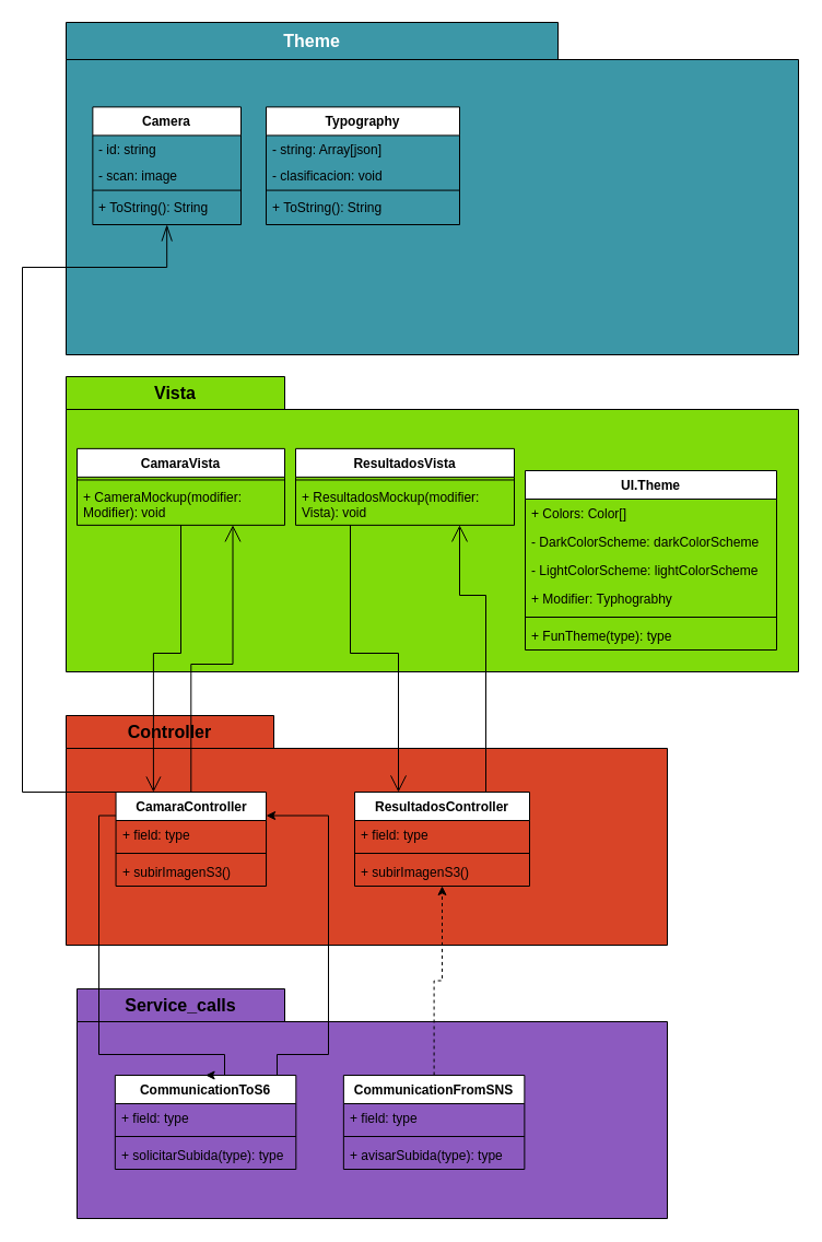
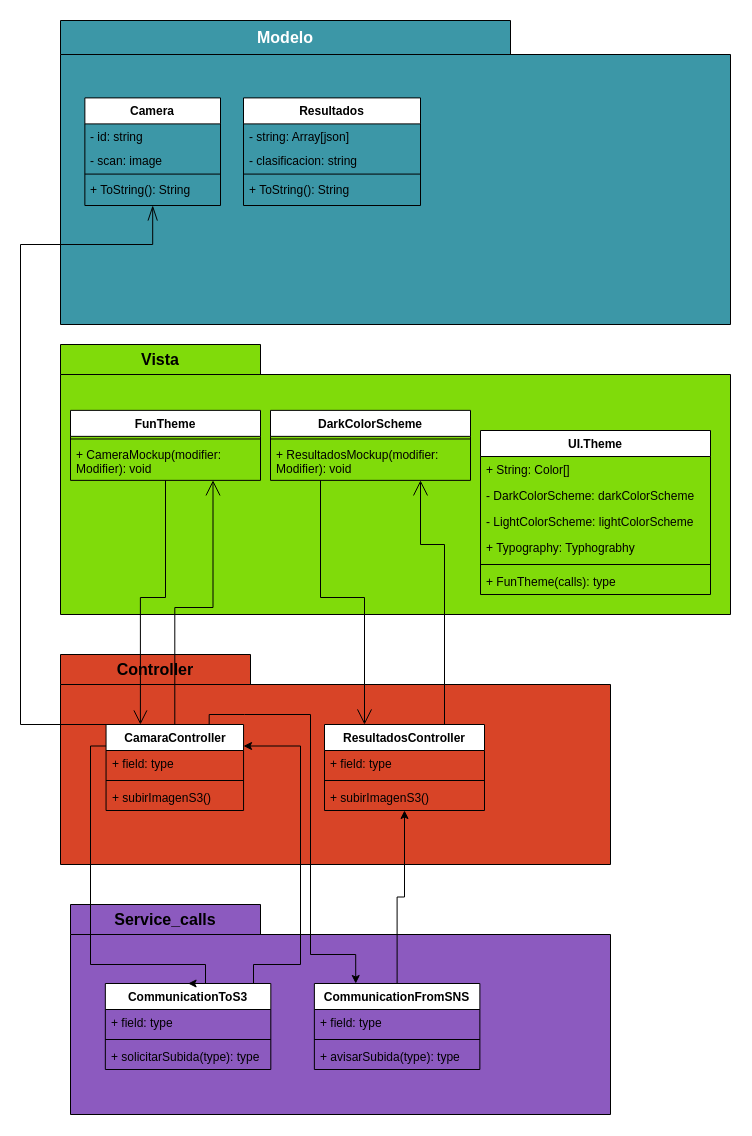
- <mxCell id="3" value="&lt;font style=&quot;font-size: 16px;&quot; color=&quot;#ffffff&quot;&gt;Theme&lt;/font&gt;" style="shape=folder;fontStyle=1;tabWidth=450;tabHeight=34;tabPosition=left;html=1;boundedLbl=1;labelInHeader=1;container=1;collapsible=0;whiteSpace=wrap;fillColor=#3C97A7;" parent="1" vertex="1"><mxGeometry x="60" y="20" width="670" height="304" as="geometry" /></mxCell>
+ <mxCell id="3" value="&lt;font style=&quot;font-size: 16px;&quot; color=&quot;#ffffff&quot;&gt;Modelo&lt;/font&gt;" style="shape=folder;fontStyle=1;tabWidth=450;tabHeight=34;tabPosition=left;html=1;boundedLbl=1;labelInHeader=1;container=1;collapsible=0;whiteSpace=wrap;fillColor=#3C97A7;" parent="1" vertex="1"><mxGeometry x="60" y="20" width="670" height="304" as="geometry" /></mxCell>
- <mxCell id="5" value="Typography" style="swimlane;fontStyle=1;align=center;verticalAlign=top;childLayout=stackLayout;horizontal=1;startSize=26;horizontalStack=0;resizeParent=1;resizeParentMax=0;resizeLast=0;collapsible=1;marginBottom=0;whiteSpace=wrap;html=1;" parent="3" vertex="1"><mxGeometry x="183" y="77.4" width="177" height="107.603" as="geometry"><mxRectangle x="183" y="77.4" width="100" height="30" as="alternateBounds" /></mxGeometry></mxCell>
+ <mxCell id="5" value="Resultados" style="swimlane;fontStyle=1;align=center;verticalAlign=top;childLayout=stackLayout;horizontal=1;startSize=26;horizontalStack=0;resizeParent=1;resizeParentMax=0;resizeLast=0;collapsible=1;marginBottom=0;whiteSpace=wrap;html=1;" parent="3" vertex="1"><mxGeometry x="183" y="77.4" width="177" height="107.603" as="geometry"><mxRectangle x="183" y="77.4" width="100" height="30" as="alternateBounds" /></mxGeometry></mxCell>
- <mxCell id="7" value="- clasificacion: void" style="text;strokeColor=none;fillColor=none;align=left;verticalAlign=top;spacingLeft=4;spacingRight=4;overflow=hidden;rotatable=0;points=[[0,0.5],[1,0.5]];portConstraint=eastwest;whiteSpace=wrap;html=1;" parent="5" vertex="1"><mxGeometry y="50" width="177" height="24" as="geometry" /></mxCell>
+ <mxCell id="7" value="- clasificacion: string" style="text;strokeColor=none;fillColor=none;align=left;verticalAlign=top;spacingLeft=4;spacingRight=4;overflow=hidden;rotatable=0;points=[[0,0.5],[1,0.5]];portConstraint=eastwest;whiteSpace=wrap;html=1;" parent="5" vertex="1"><mxGeometry y="50" width="177" height="24" as="geometry" /></mxCell>
- <mxCell id="17" value="CamaraVista" style="swimlane;fontStyle=1;align=center;verticalAlign=top;childLayout=stackLayout;horizontal=1;startSize=26;horizontalStack=0;resizeParent=1;resizeParentMax=0;resizeLast=0;collapsible=1;marginBottom=0;whiteSpace=wrap;html=1;" parent="15" vertex="1"><mxGeometry x="10.0" y="65.86" width="190" height="69.998" as="geometry"><mxRectangle x="10.0" y="65.86" width="110" height="30" as="alternateBounds" /></mxGeometry></mxCell>
+ <mxCell id="17" value="FunTheme" style="swimlane;fontStyle=1;align=center;verticalAlign=top;childLayout=stackLayout;horizontal=1;startSize=26;horizontalStack=0;resizeParent=1;resizeParentMax=0;resizeLast=0;collapsible=1;marginBottom=0;whiteSpace=wrap;html=1;" parent="15" vertex="1"><mxGeometry x="10.0" y="65.86" width="190" height="69.998" as="geometry"><mxRectangle x="10.0" y="65.86" width="110" height="30" as="alternateBounds" /></mxGeometry></mxCell>
- <mxCell id="20" value="ResultadosVista" style="swimlane;fontStyle=1;align=center;verticalAlign=top;childLayout=stackLayout;horizontal=1;startSize=26;horizontalStack=0;resizeParent=1;resizeParentMax=0;resizeLast=0;collapsible=1;marginBottom=0;whiteSpace=wrap;html=1;" parent="15" vertex="1"><mxGeometry x="210" y="65.86" width="200" height="69.998" as="geometry"><mxRectangle x="210" y="65.86" width="130" height="30" as="alternateBounds" /></mxGeometry></mxCell>
+ <mxCell id="20" value="DarkColorScheme" style="swimlane;fontStyle=1;align=center;verticalAlign=top;childLayout=stackLayout;horizontal=1;startSize=26;horizontalStack=0;resizeParent=1;resizeParentMax=0;resizeLast=0;collapsible=1;marginBottom=0;whiteSpace=wrap;html=1;" parent="15" vertex="1"><mxGeometry x="210" y="65.86" width="200" height="69.998" as="geometry"><mxRectangle x="210" y="65.86" width="130" height="30" as="alternateBounds" /></mxGeometry></mxCell>
- <mxCell id="22" value="+ ResultadosMockup(modifier: Vista): void" style="text;strokeColor=none;fillColor=none;align=left;verticalAlign=top;spacingLeft=4;spacingRight=4;overflow=hidden;rotatable=0;points=[[0,0.5],[1,0.5]];portConstraint=eastwest;whiteSpace=wrap;html=1;" parent="20" vertex="1"><mxGeometry y="31.268" width="200" height="38.73" as="geometry" /></mxCell>
+ <mxCell id="22" value="+ ResultadosMockup(modifier: Modifier): void" style="text;strokeColor=none;fillColor=none;align=left;verticalAlign=top;spacingLeft=4;spacingRight=4;overflow=hidden;rotatable=0;points=[[0,0.5],[1,0.5]];portConstraint=eastwest;whiteSpace=wrap;html=1;" parent="20" vertex="1"><mxGeometry y="31.268" width="200" height="38.73" as="geometry" /></mxCell>
- <mxCell id="24" value="+ Colors: Color[]" style="text;strokeColor=none;fillColor=none;align=left;verticalAlign=top;spacingLeft=4;spacingRight=4;overflow=hidden;rotatable=0;points=[[0,0.5],[1,0.5]];portConstraint=eastwest;whiteSpace=wrap;html=1;" vertex="1" parent="23"><mxGeometry y="26" width="230" height="26" as="geometry" /></mxCell>
+ <mxCell id="24" value="+ String: Color[]" style="text;strokeColor=none;fillColor=none;align=left;verticalAlign=top;spacingLeft=4;spacingRight=4;overflow=hidden;rotatable=0;points=[[0,0.5],[1,0.5]];portConstraint=eastwest;whiteSpace=wrap;html=1;" vertex="1" parent="23"><mxGeometry y="26" width="230" height="26" as="geometry" /></mxCell>
- <mxCell id="27" value="+ Modifier: Typhograbhy" style="text;strokeColor=none;fillColor=none;align=left;verticalAlign=top;spacingLeft=4;spacingRight=4;overflow=hidden;rotatable=0;points=[[0,0.5],[1,0.5]];portConstraint=eastwest;whiteSpace=wrap;html=1;" vertex="1" parent="23"><mxGeometry y="104" width="230" height="26" as="geometry" /></mxCell>
+ <mxCell id="27" value="+ Typography: Typhograbhy" style="text;strokeColor=none;fillColor=none;align=left;verticalAlign=top;spacingLeft=4;spacingRight=4;overflow=hidden;rotatable=0;points=[[0,0.5],[1,0.5]];portConstraint=eastwest;whiteSpace=wrap;html=1;" vertex="1" parent="23"><mxGeometry y="104" width="230" height="26" as="geometry" /></mxCell>
- <mxCell id="29" value="+ FunTheme(type): type" style="text;strokeColor=none;fillColor=none;align=left;verticalAlign=top;spacingLeft=4;spacingRight=4;overflow=hidden;rotatable=0;points=[[0,0.5],[1,0.5]];portConstraint=eastwest;whiteSpace=wrap;html=1;" vertex="1" parent="23"><mxGeometry y="138" width="230" height="26" as="geometry" /></mxCell>
+ <mxCell id="29" value="+ FunTheme(calls): type" style="text;strokeColor=none;fillColor=none;align=left;verticalAlign=top;spacingLeft=4;spacingRight=4;overflow=hidden;rotatable=0;points=[[0,0.5],[1,0.5]];portConstraint=eastwest;whiteSpace=wrap;html=1;" vertex="1" parent="23"><mxGeometry y="138" width="230" height="26" as="geometry" /></mxCell>
+ <mxCell id="48" style="edgeStyle=orthogonalEdgeStyle;rounded=0;orthogonalLoop=1;jettySize=auto;html=1;exitX=0.75;exitY=0;exitDx=0;exitDy=0;entryX=0.25;entryY=0;entryDx=0;entryDy=0;" parent="1" source="32" target="42" edge="1"><mxGeometry relative="1" as="geometry"><Array as="points"><mxPoint x="244" y="714" /><mxPoint x="310" y="714" /><mxPoint x="310" y="954" /><mxPoint x="424" y="954" /></Array></mxGeometry></mxCell>
- <mxCell id="54" style="edgeStyle=orthogonalEdgeStyle;rounded=0;orthogonalLoop=1;jettySize=auto;html=1;exitX=0.5;exitY=0;exitDx=0;exitDy=0;entryX=0.5;entryY=1;entryDx=0;entryDy=0;dashed=1;" parent="1" source="42" target="50" edge="1"><mxGeometry relative="1" as="geometry" /></mxCell>
+ <mxCell id="54" style="edgeStyle=orthogonalEdgeStyle;rounded=0;orthogonalLoop=1;jettySize=auto;html=1;exitX=0.5;exitY=0;exitDx=0;exitDy=0;entryX=0.5;entryY=1;entryDx=0;entryDy=0;" parent="1" source="42" target="50" edge="1"><mxGeometry relative="1" as="geometry" /></mxCell>
- <mxCell id="38" value="CommunicationToS6" style="swimlane;fontStyle=1;align=center;verticalAlign=top;childLayout=stackLayout;horizontal=1;startSize=26;horizontalStack=0;resizeParent=1;resizeParentMax=0;resizeLast=0;collapsible=1;marginBottom=0;whiteSpace=wrap;html=1;" parent="36" vertex="1"><mxGeometry x="34.839" y="79" width="165.484" height="86" as="geometry" /></mxCell>
+ <mxCell id="38" value="CommunicationToS3" style="swimlane;fontStyle=1;align=center;verticalAlign=top;childLayout=stackLayout;horizontal=1;startSize=26;horizontalStack=0;resizeParent=1;resizeParentMax=0;resizeLast=0;collapsible=1;marginBottom=0;whiteSpace=wrap;html=1;" parent="36" vertex="1"><mxGeometry x="34.839" y="79" width="165.484" height="86" as="geometry" /></mxCell>
